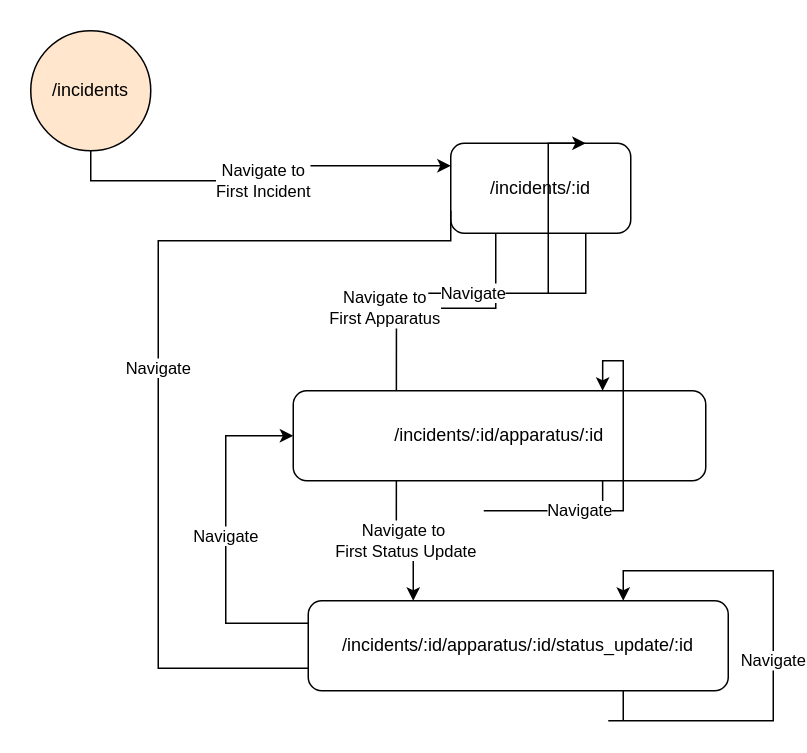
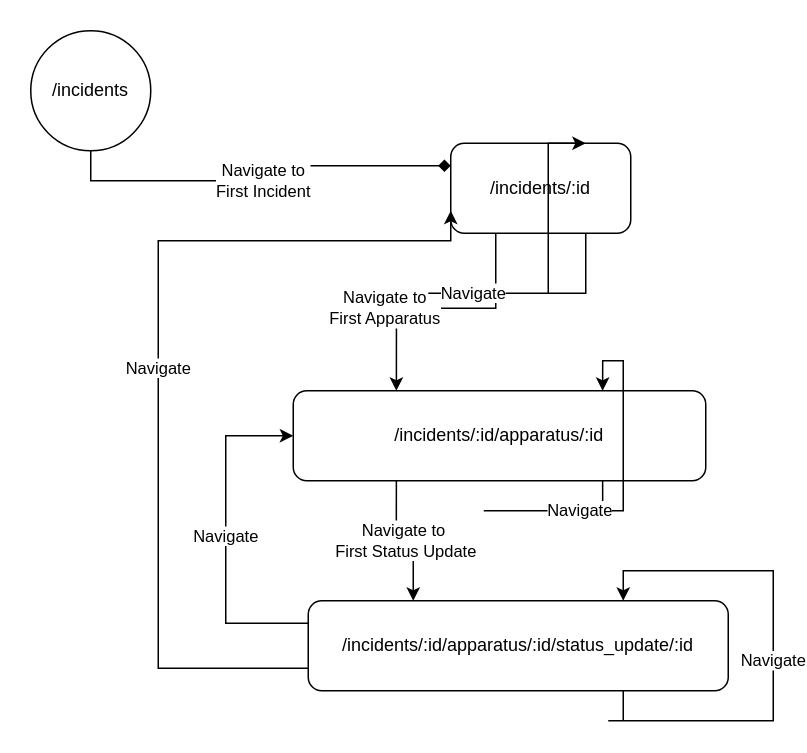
- <mxCell id="5" value="/incidents" style="ellipse;whiteSpace=wrap;html=1;aspect=fixed;fillColor=#ffe6cc;" vertex="1" parent="1"><mxGeometry x="20" y="20" width="80" height="80" as="geometry" /></mxCell>
+ <mxCell id="5" value="/incidents" style="ellipse;whiteSpace=wrap;html=1;aspect=fixed;" vertex="1" parent="1"><mxGeometry x="20" y="20" width="80" height="80" as="geometry" /></mxCell>
- <mxCell id="4" value="Navigate to&lt;br&gt;First Incident" style="edgeStyle=orthogonalEdgeStyle;rounded=0;orthogonalLoop=1;jettySize=auto;html=1;entryX=0;entryY=0.25;entryDx=0;entryDy=0;exitX=0.5;exitY=1;exitDx=0;exitDy=0;" edge="1" parent="1" source="5" target="3"><mxGeometry relative="1" as="geometry" /></mxCell>
+ <mxCell id="4" value="Navigate to&lt;br&gt;First Incident" style="edgeStyle=orthogonalEdgeStyle;rounded=0;orthogonalLoop=1;jettySize=auto;html=1;entryX=0;entryY=0.25;entryDx=0;entryDy=0;exitX=0.5;exitY=1;exitDx=0;exitDy=0;endArrow=diamond;" edge="1" parent="1" source="5" target="3"><mxGeometry relative="1" as="geometry" /></mxCell>
- <mxCell id="11" value="Navigate" style="edgeStyle=orthogonalEdgeStyle;rounded=0;orthogonalLoop=1;jettySize=auto;html=1;entryX=0;entryY=0.75;entryDx=0;entryDy=0;exitX=0;exitY=0.75;exitDx=0;exitDy=0;endArrow=none;" edge="1" parent="1" source="12" target="3"><mxGeometry relative="1" as="geometry"><Array as="points"><mxPoint x="105" y="445" /><mxPoint x="105" y="160" /></Array></mxGeometry></mxCell>
+ <mxCell id="11" value="Navigate" style="edgeStyle=orthogonalEdgeStyle;rounded=0;orthogonalLoop=1;jettySize=auto;html=1;entryX=0;entryY=0.75;entryDx=0;entryDy=0;exitX=0;exitY=0.75;exitDx=0;exitDy=0;" edge="1" parent="1" source="12" target="3"><mxGeometry relative="1" as="geometry"><Array as="points"><mxPoint x="105" y="445" /><mxPoint x="105" y="160" /></Array></mxGeometry></mxCell>
- <mxCell id="2" value="Navigate to&lt;br&gt;First Apparatus" style="edgeStyle=orthogonalEdgeStyle;rounded=0;orthogonalLoop=1;jettySize=auto;html=1;entryX=0.25;entryY=0;entryDx=0;entryDy=0;exitX=0.25;exitY=1;exitDx=0;exitDy=0;endArrow=none;" edge="1" parent="1" source="3" target="8"><mxGeometry relative="1" as="geometry"><Array as="points"><mxPoint x="225" y="205" /><mxPoint x="238" y="205" /></Array></mxGeometry></mxCell>
+ <mxCell id="2" value="Navigate to&lt;br&gt;First Apparatus" style="edgeStyle=orthogonalEdgeStyle;rounded=0;orthogonalLoop=1;jettySize=auto;html=1;entryX=0.25;entryY=0;entryDx=0;entryDy=0;exitX=0.25;exitY=1;exitDx=0;exitDy=0;" edge="1" parent="1" source="3" target="8"><mxGeometry relative="1" as="geometry"><Array as="points"><mxPoint x="225" y="205" /><mxPoint x="238" y="205" /></Array></mxGeometry></mxCell>
